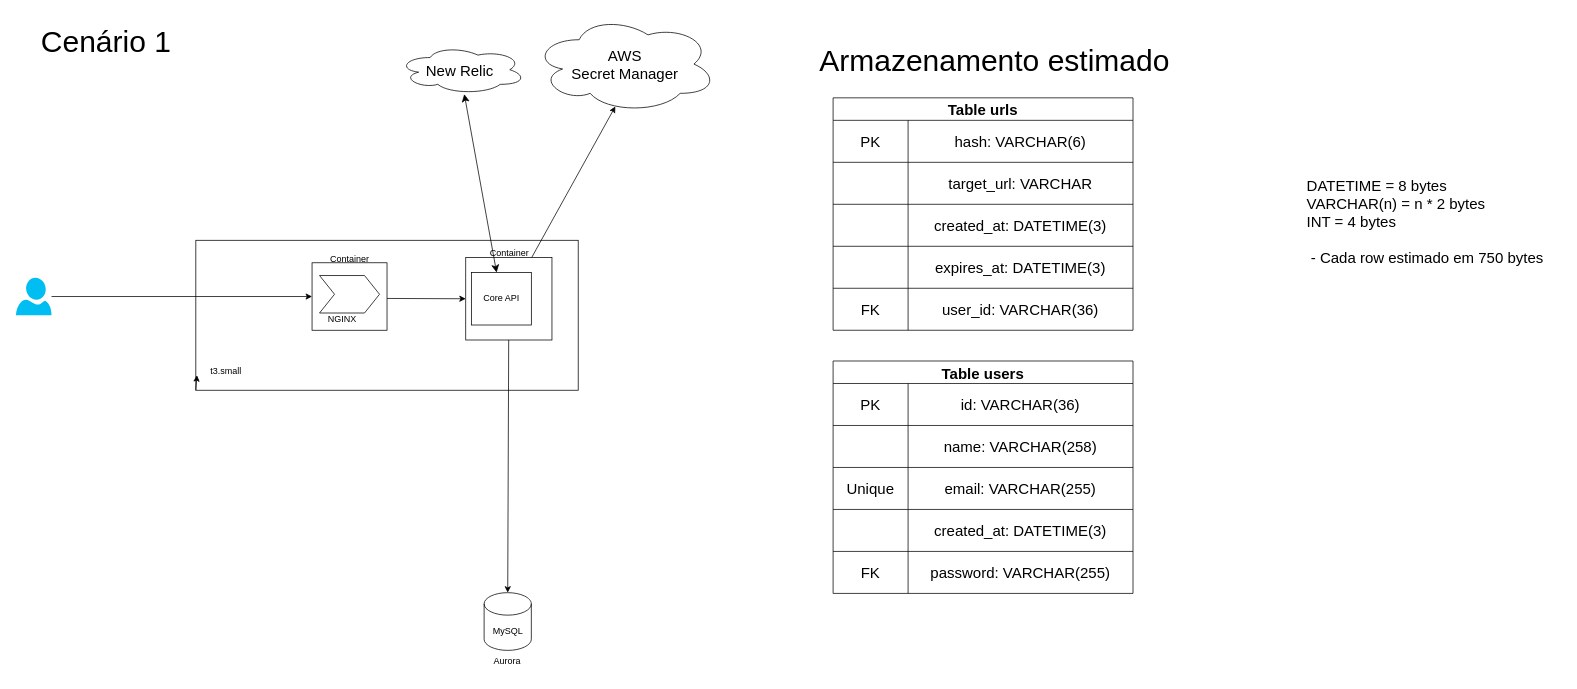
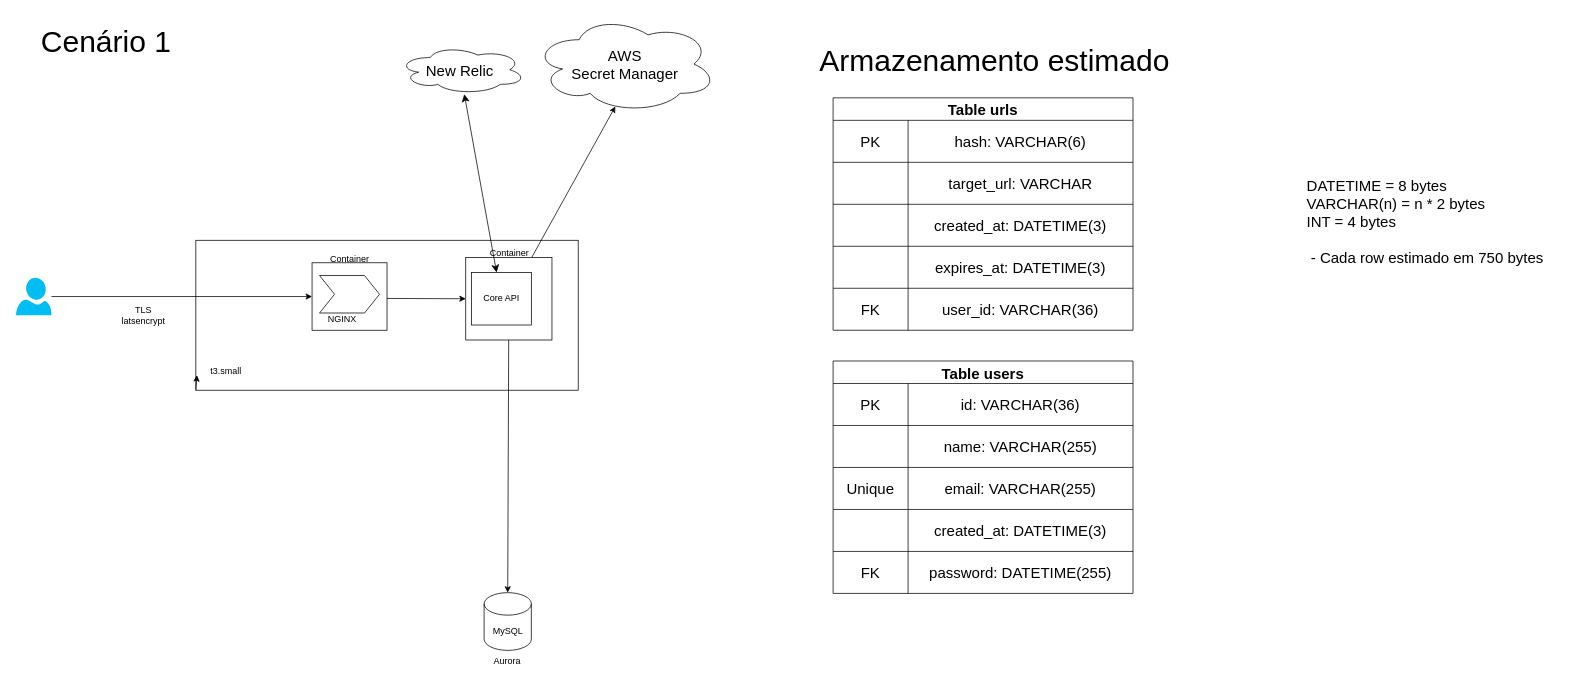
+ <mxCell id="12" value="TLS&lt;br&gt;latsencrypt" style="text;html=1;align=center;verticalAlign=middle;resizable=0;points=[];autosize=1;strokeColor=none;fillColor=none;" parent="1" vertex="1"><mxGeometry x="150" y="400" width="80" height="40" as="geometry" /></mxCell>
- <mxCell id="44" value="name: VARCHAR(258)" style="shape=partialRectangle;html=1;whiteSpace=wrap;connectable=0;fillColor=none;top=0;left=0;bottom=0;right=0;overflow=hidden;fontSize=20;" parent="42" vertex="1"><mxGeometry x="100" width="300" height="56" as="geometry"><mxRectangle width="300" height="56" as="alternateBounds" /></mxGeometry></mxCell>
+ <mxCell id="44" value="name: VARCHAR(255)" style="shape=partialRectangle;html=1;whiteSpace=wrap;connectable=0;fillColor=none;top=0;left=0;bottom=0;right=0;overflow=hidden;fontSize=20;" parent="42" vertex="1"><mxGeometry x="100" width="300" height="56" as="geometry"><mxRectangle width="300" height="56" as="alternateBounds" /></mxGeometry></mxCell>
- <mxCell id="53" value="password: VARCHAR(255)" style="shape=partialRectangle;html=1;whiteSpace=wrap;connectable=0;fillColor=none;top=0;left=0;bottom=0;right=0;overflow=hidden;fontSize=20;" parent="51" vertex="1"><mxGeometry x="100" width="300" height="56" as="geometry"><mxRectangle width="300" height="56" as="alternateBounds" /></mxGeometry></mxCell>
+ <mxCell id="53" value="password: DATETIME(255)" style="shape=partialRectangle;html=1;whiteSpace=wrap;connectable=0;fillColor=none;top=0;left=0;bottom=0;right=0;overflow=hidden;fontSize=20;" parent="51" vertex="1"><mxGeometry x="100" width="300" height="56" as="geometry"><mxRectangle width="300" height="56" as="alternateBounds" /></mxGeometry></mxCell>
